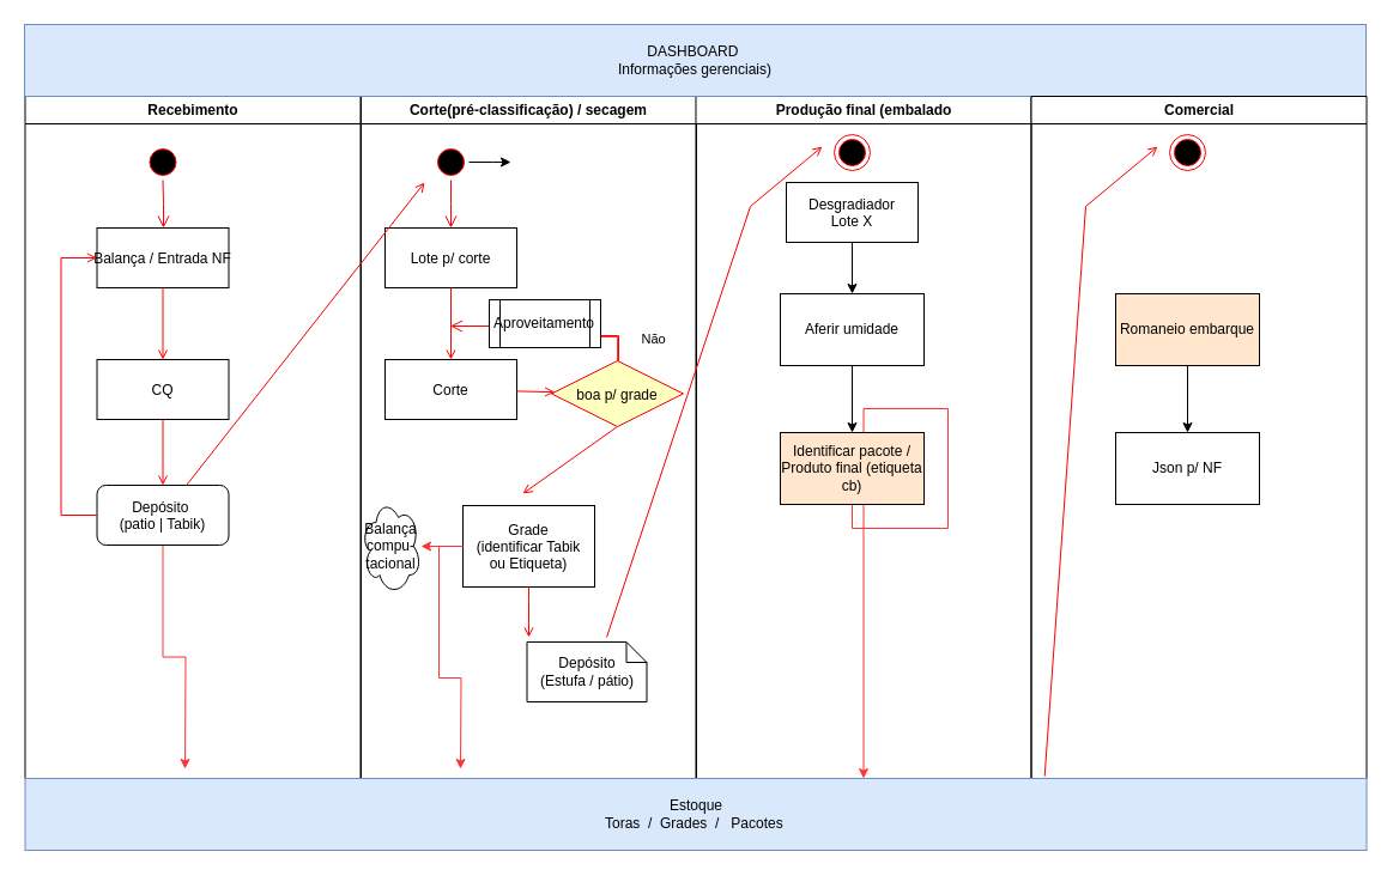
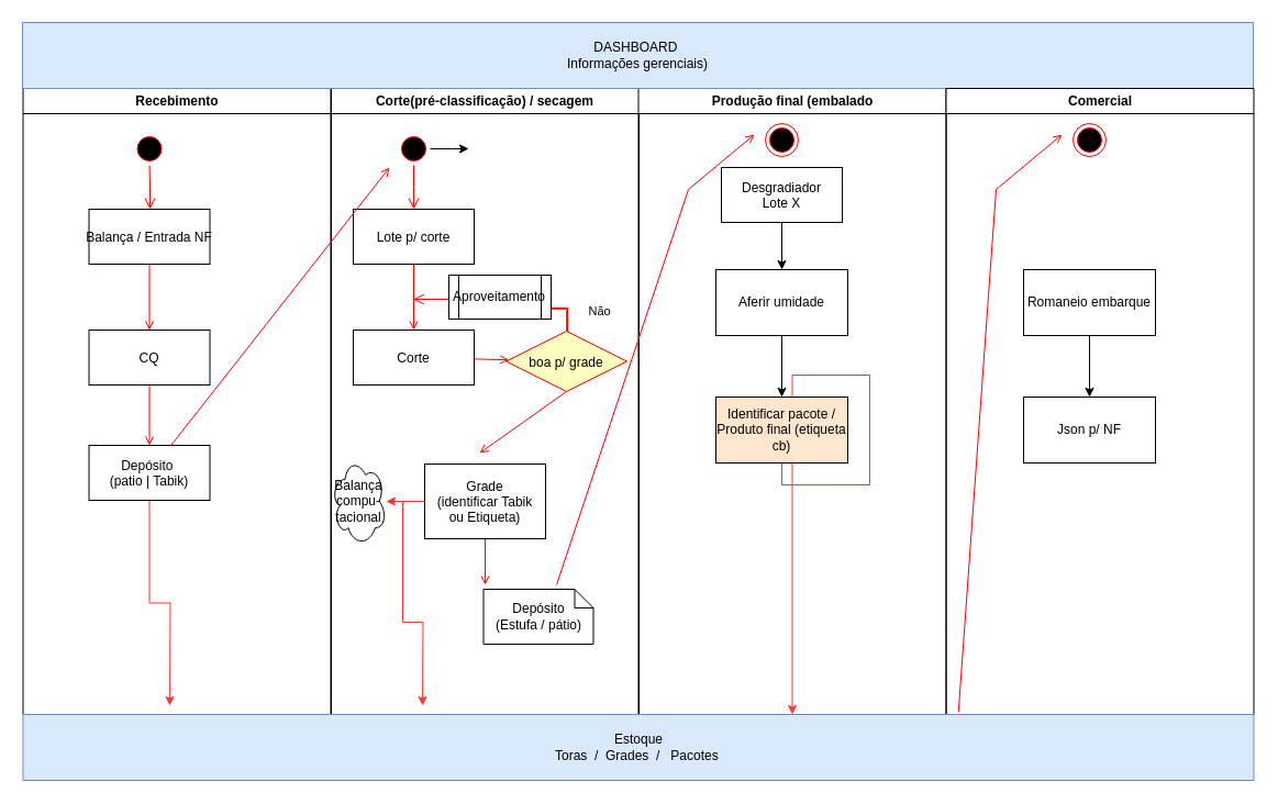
- <mxCell id="46" value="Romaneio embarque" style="whiteSpace=wrap;html=1;fillColor=#ffe6cc;" vertex="1" parent="42"><mxGeometry x="70.5" y="165" width="120" height="60" as="geometry" /></mxCell>
+ <mxCell id="46" value="Romaneio embarque" style="whiteSpace=wrap;html=1;" vertex="1" parent="42"><mxGeometry x="70.5" y="165" width="120" height="60" as="geometry" /></mxCell>
- <mxCell id="11" value="" style="edgeStyle=elbowEdgeStyle;elbow=horizontal;strokeColor=#FF0000;endArrow=open;endFill=1;rounded=0" parent="2" source="9" target="5" edge="1"><mxGeometry width="100" height="100" relative="1" as="geometry"><mxPoint x="160" y="290" as="sourcePoint" /><mxPoint x="260" y="190" as="targetPoint" /><Array as="points"><mxPoint x="30" y="250" /></Array></mxGeometry></mxCell>
- <mxCell id="9" value="Depósito &#10;(patio | Tabik)" style="rounded=1;" parent="2" vertex="1"><mxGeometry x="60" y="325" width="110" height="50" as="geometry" /></mxCell>
+ <mxCell id="9" value="Depósito &#10;(patio | Tabik)" style="" parent="2" vertex="1"><mxGeometry x="60" y="325" width="110" height="50" as="geometry" /></mxCell>
